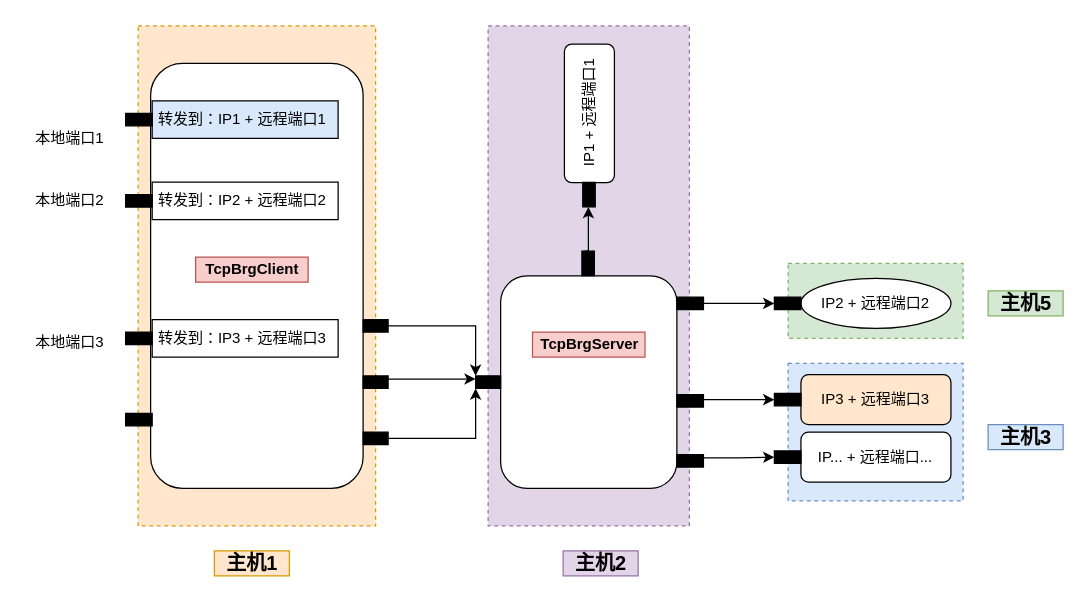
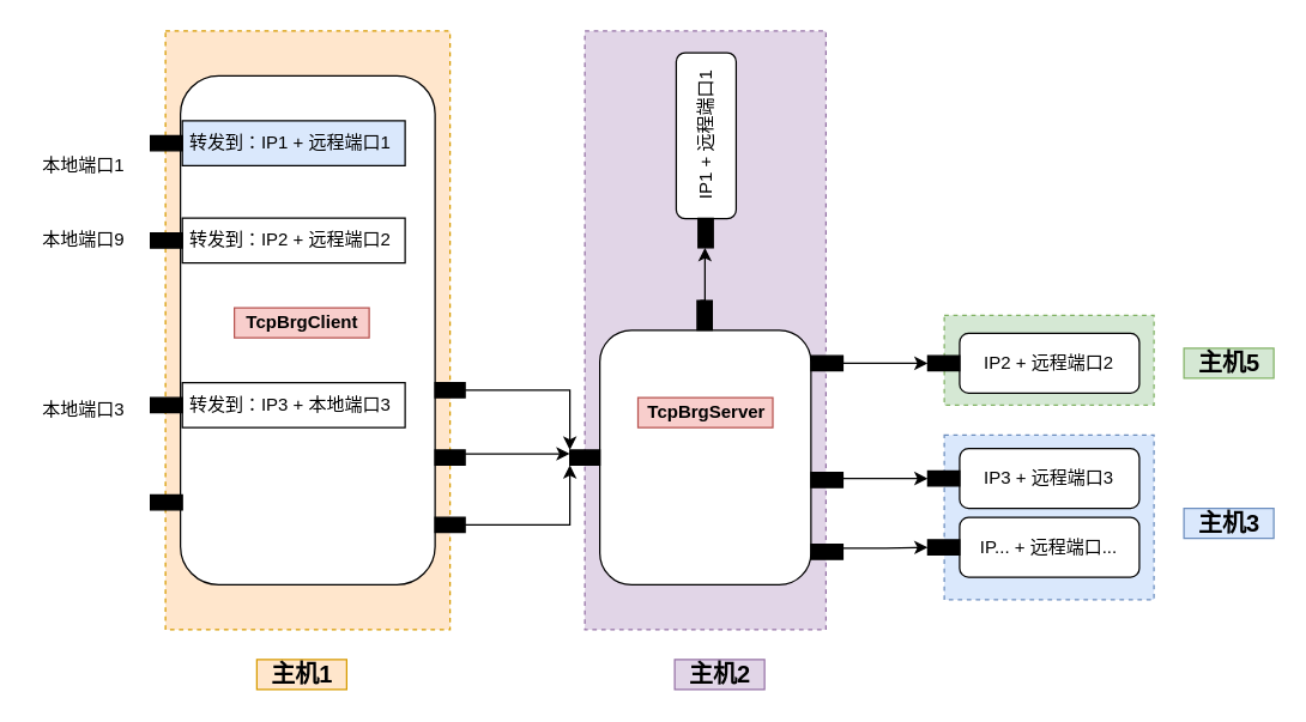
- <mxCell id="19" value="本地端口2" style="text;html=1;resizable=0;autosize=1;align=center;verticalAlign=middle;points=[];fillColor=none;strokeColor=none;rounded=0;" vertex="1" parent="1"><mxGeometry x="20" y="150" width="70" height="20" as="geometry" /></mxCell>
+ <mxCell id="19" value="本地端口9" style="text;html=1;resizable=0;autosize=1;align=center;verticalAlign=middle;points=[];fillColor=none;strokeColor=none;rounded=0;" vertex="1" parent="1"><mxGeometry x="20" y="150" width="70" height="20" as="geometry" /></mxCell>
- <mxCell id="34" value="&lt;span&gt;IP2 + 远程端口2&lt;/span&gt;" style="ellipse;whiteSpace=wrap;html=1;fillColor=#FFFFFF;" vertex="1" parent="33"><mxGeometry x="21.25" width="120" height="40" as="geometry" /></mxCell>
+ <mxCell id="34" value="&lt;span&gt;IP2 + 远程端口2&lt;/span&gt;" style="rounded=1;whiteSpace=wrap;html=1;fillColor=#FFFFFF;" vertex="1" parent="33"><mxGeometry x="21.25" width="120" height="40" as="geometry" /></mxCell>
- <mxCell id="12" value="&amp;nbsp;转发到：IP3 + 远程端口3" style="rounded=0;whiteSpace=wrap;html=1;align=left;" vertex="1" parent="11"><mxGeometry x="21.25" width="148.75" height="30" as="geometry" /></mxCell>
+ <mxCell id="12" value="&amp;nbsp;转发到：IP3 + 本地端口3" style="rounded=0;whiteSpace=wrap;html=1;align=left;" vertex="1" parent="11"><mxGeometry x="21.25" width="148.75" height="30" as="geometry" /></mxCell>
- <mxCell id="37" value="&lt;span&gt;IP3 + 远程端口3&lt;/span&gt;" style="rounded=1;whiteSpace=wrap;html=1;fillColor=#ffe6cc;" vertex="1" parent="36"><mxGeometry x="21.25" width="120" height="40" as="geometry" /></mxCell>
+ <mxCell id="37" value="&lt;span&gt;IP3 + 远程端口3&lt;/span&gt;" style="rounded=1;whiteSpace=wrap;html=1;fillColor=#FFFFFF;" vertex="1" parent="36"><mxGeometry x="21.25" width="120" height="40" as="geometry" /></mxCell>
